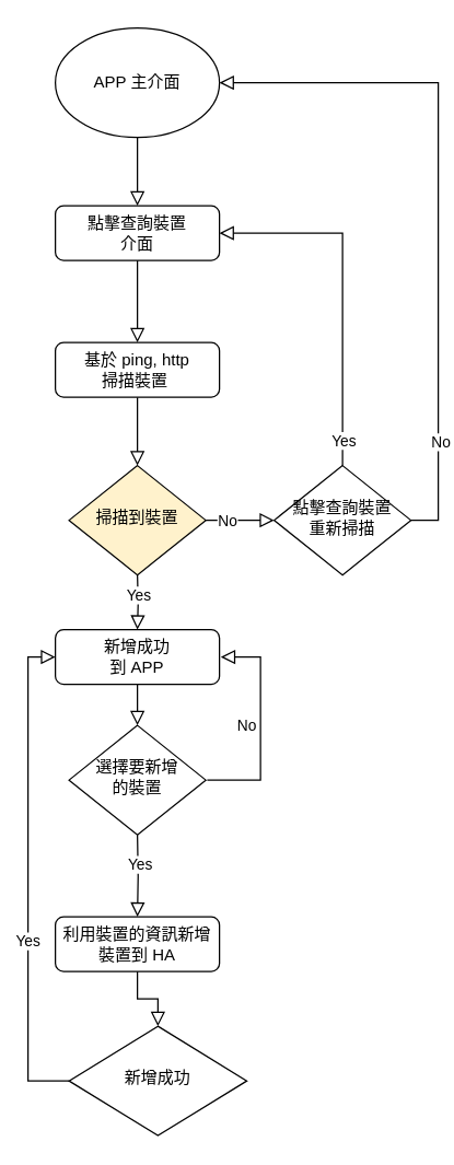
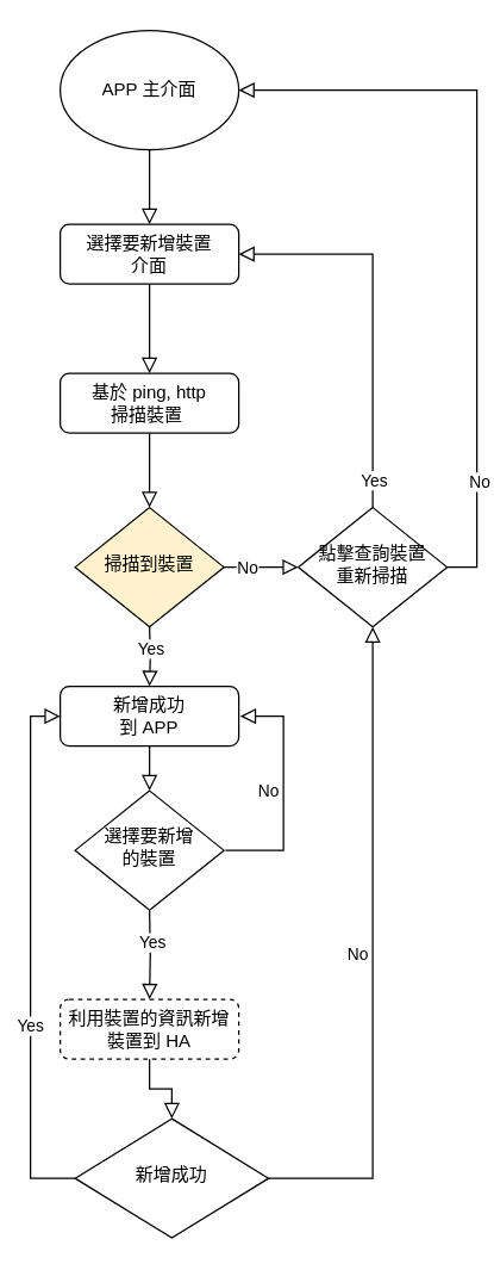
- <mxCell id="9" value="點擊查詢&lt;span style=&quot;background-color: initial;&quot;&gt;裝置&lt;/span&gt;&lt;div&gt;&lt;span style=&quot;background-color: initial;&quot;&gt;介面&lt;/span&gt;&lt;/div&gt;" style="rounded=1;whiteSpace=wrap;html=1;fontSize=12;glass=0;strokeWidth=1;shadow=0;" vertex="1" parent="1"><mxGeometry x="40" y="150" width="120" height="40" as="geometry" /></mxCell>
+ <mxCell id="9" value="選擇要新增&lt;span style=&quot;background-color: initial;&quot;&gt;裝置&lt;/span&gt;&lt;div&gt;&lt;span style=&quot;background-color: initial;&quot;&gt;介面&lt;/span&gt;&lt;/div&gt;" style="rounded=1;whiteSpace=wrap;html=1;fontSize=12;glass=0;strokeWidth=1;shadow=0;" vertex="1" parent="1"><mxGeometry x="40" y="150" width="120" height="40" as="geometry" /></mxCell>
+ <mxCell id="21" value="No" style="edgeStyle=orthogonalEdgeStyle;rounded=0;html=1;jettySize=auto;orthogonalLoop=1;fontSize=11;endArrow=block;endFill=0;endSize=8;strokeWidth=1;shadow=0;labelBackgroundColor=none;exitX=1;exitY=0.5;exitDx=0;exitDy=0;entryX=0.5;entryY=1;entryDx=0;entryDy=0;" edge="1" parent="1" source="17" target="6"><mxGeometry y="10" relative="1" as="geometry"><mxPoint as="offset" /><mxPoint x="161" y="580" as="sourcePoint" /><mxPoint x="171" y="490" as="targetPoint" /><Array as="points"><mxPoint x="250" y="790" /></Array></mxGeometry></mxCell>
- <mxCell id="8" value="利用裝置的資訊新增裝置到 HA" style="rounded=1;whiteSpace=wrap;html=1;fontSize=12;glass=0;strokeWidth=1;shadow=0;" vertex="1" parent="1"><mxGeometry x="40" y="670" width="120" height="40" as="geometry" /></mxCell>
+ <mxCell id="8" value="利用裝置的資訊新增裝置到 HA" style="rounded=1;whiteSpace=wrap;html=1;fontSize=12;glass=0;strokeWidth=1;shadow=0;dashed=1;" vertex="1" parent="1"><mxGeometry x="40" y="670" width="120" height="40" as="geometry" /></mxCell>
